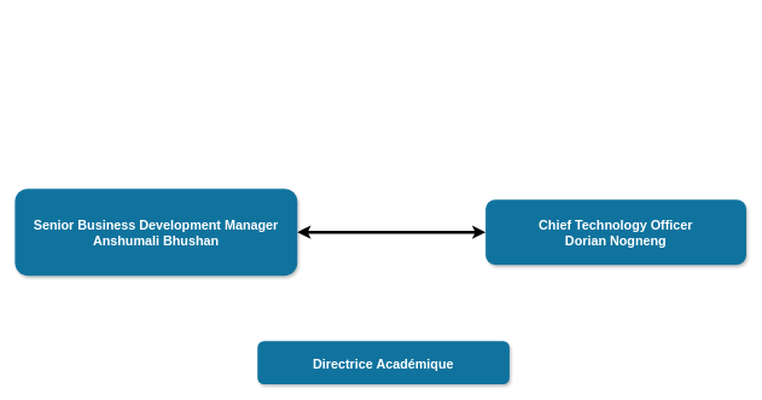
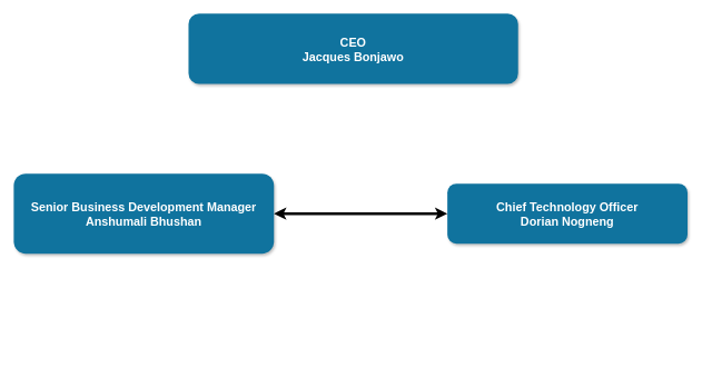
+ <mxCell id="2" value="CEO&#10;Jacques Bonjawo" style="rounded=1;fillColor=#10739E;strokeColor=none;shadow=1;gradientColor=none;fontStyle=1;fontColor=#FFFFFF;fontSize=18;" parent="1" vertex="1"><mxGeometry x="282" y="20" width="494" height="105.5" as="geometry" /></mxCell>
- <mxCell id="3" value="Directrice Académique" style="rounded=1;fillColor=#10739E;strokeColor=none;shadow=1;gradientColor=none;fontStyle=1;fontColor=#FFFFFF;fontSize=18;" parent="1" vertex="1"><mxGeometry x="355" y="470" width="348" height="60" as="geometry" /></mxCell>
